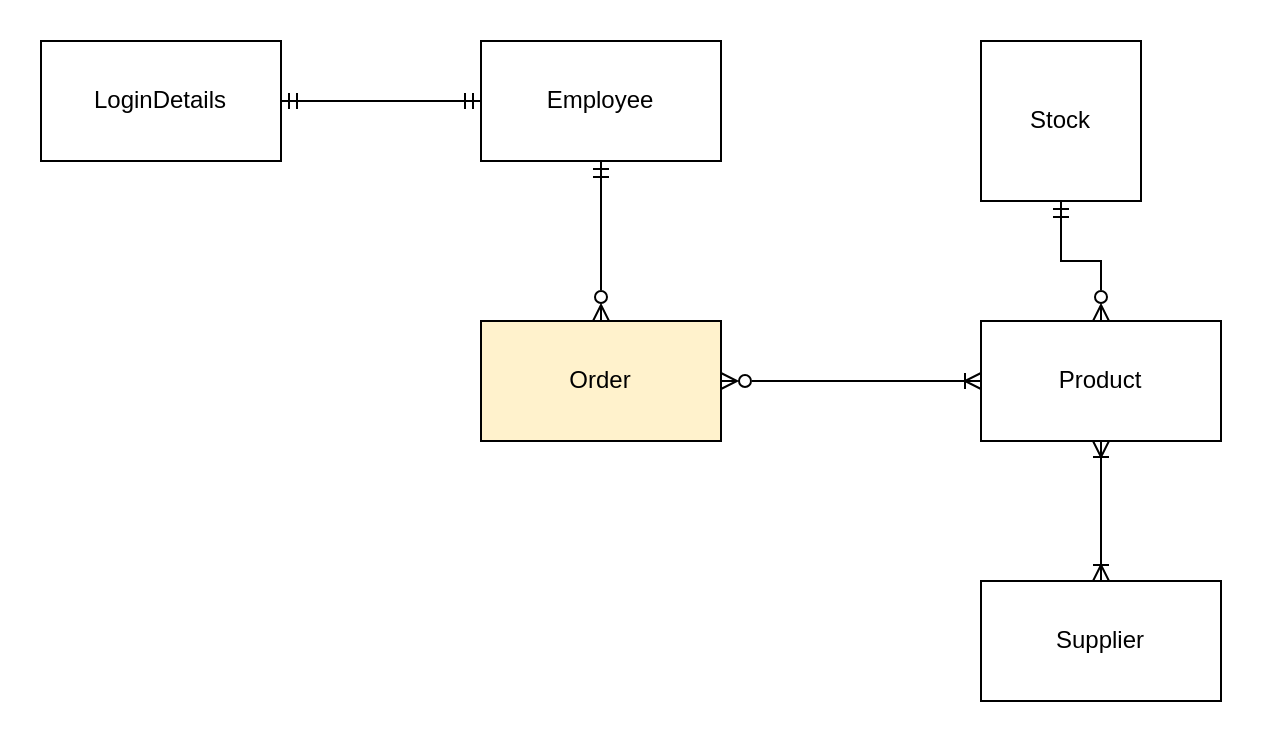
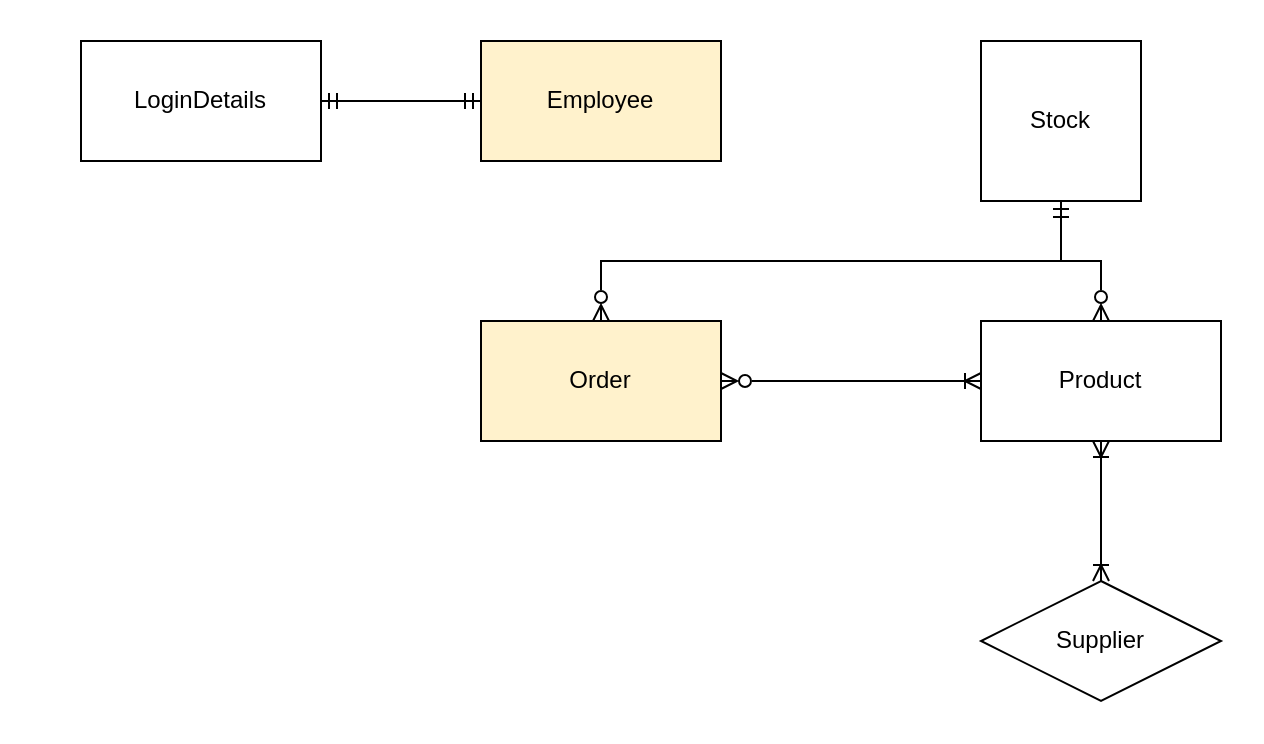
- <mxCell id="12" value="LoginDetails" style="rounded=0;whiteSpace=wrap;html=1;" vertex="1" parent="1"><mxGeometry x="20" y="20" width="120" height="60" as="geometry" /></mxCell>
+ <mxCell id="12" value="LoginDetails" style="rounded=0;whiteSpace=wrap;html=1;" vertex="1" parent="1"><mxGeometry x="40" y="20" width="120" height="60" as="geometry" /></mxCell>
- <mxCell id="2" value="Employee" style="rounded=0;whiteSpace=wrap;html=1;" vertex="1" parent="1"><mxGeometry x="240" y="20" width="120" height="60" as="geometry" /></mxCell>
+ <mxCell id="2" value="Employee" style="rounded=0;whiteSpace=wrap;html=1;fillColor=#fff2cc;" vertex="1" parent="1"><mxGeometry x="240" y="20" width="120" height="60" as="geometry" /></mxCell>
- <mxCell id="3" style="edgeStyle=orthogonalEdgeStyle;rounded=0;orthogonalLoop=1;jettySize=auto;html=1;exitX=0.5;exitY=0;exitDx=0;exitDy=0;startArrow=ERzeroToMany;startFill=0;endArrow=ERmandOne;endFill=0;entryX=0.5;entryY=1;entryDx=0;entryDy=0;" edge="1" parent="1" source="5" target="2"><mxGeometry relative="1" as="geometry"><mxPoint x="320" y="100" as="targetPoint" /></mxGeometry></mxCell>
+ <mxCell id="3" style="edgeStyle=orthogonalEdgeStyle;rounded=0;orthogonalLoop=1;jettySize=auto;html=1;exitX=0.5;exitY=0;exitDx=0;exitDy=0;startArrow=ERzeroToMany;startFill=0;endArrow=ERmandOne;endFill=0;" edge="1" parent="1" source="5" target="8"><mxGeometry relative="1" as="geometry"><mxPoint x="320" y="100" as="targetPoint" /></mxGeometry></mxCell>
- <mxCell id="6" value="Supplier" style="rounded=0;whiteSpace=wrap;html=1;" vertex="1" parent="1"><mxGeometry x="490" y="290" width="120" height="60" as="geometry" /></mxCell>
+ <mxCell id="6" value="Supplier" style="rhombus;whiteSpace=wrap;html=1;" vertex="1" parent="1"><mxGeometry x="490" y="290" width="120" height="60" as="geometry" /></mxCell>
